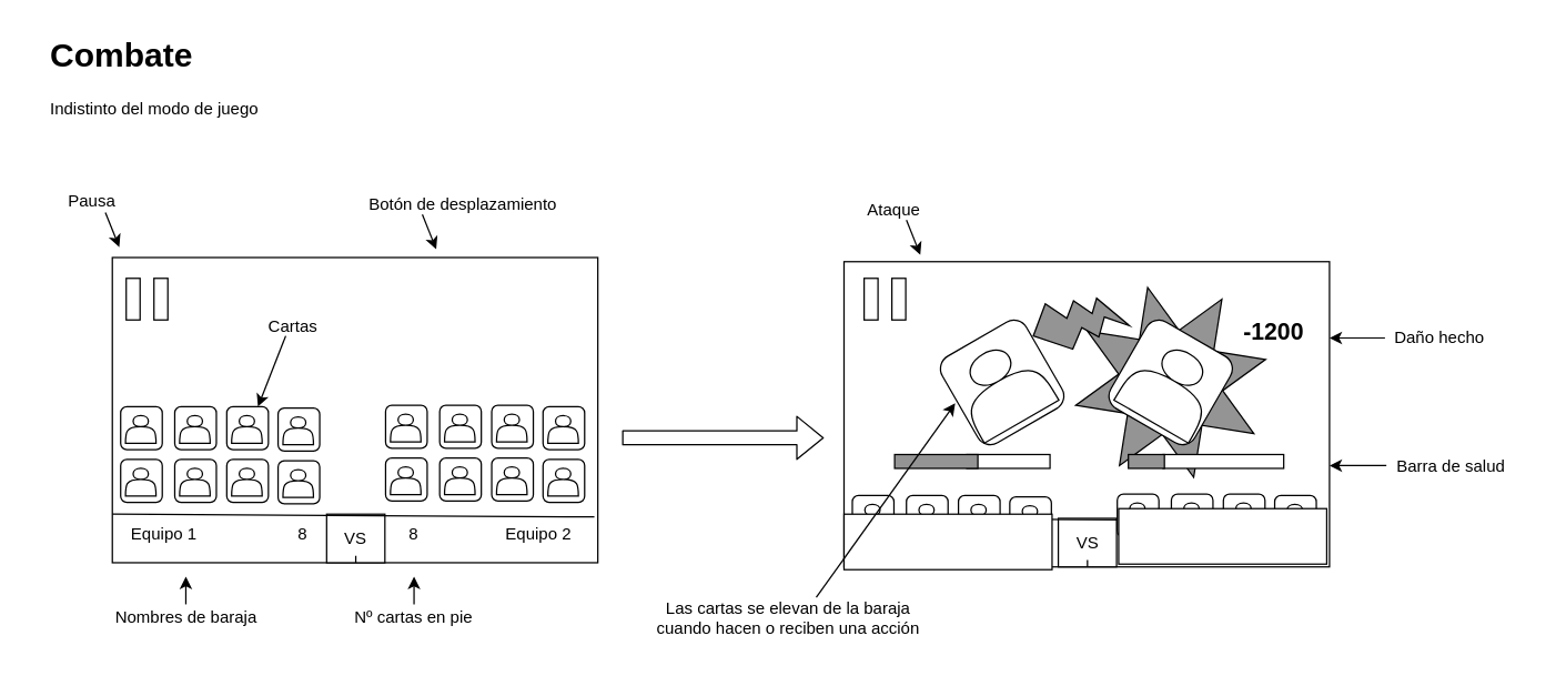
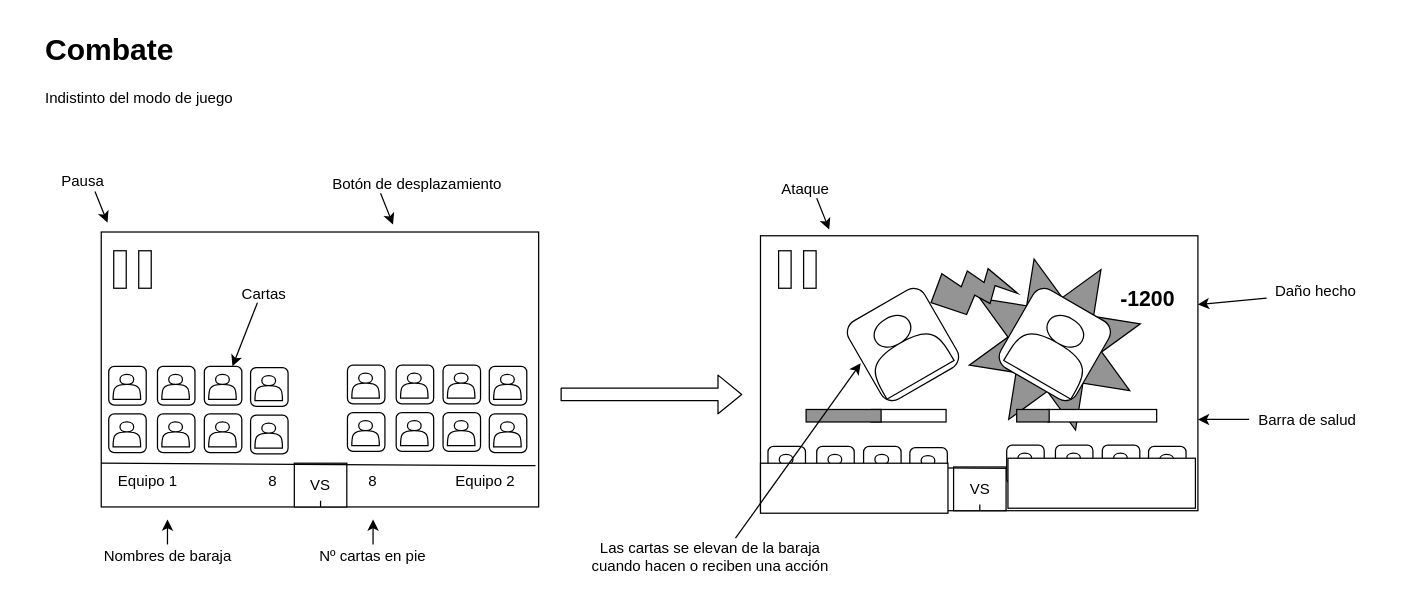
- <mxCell id="99" value="Daño hecho&amp;nbsp;&amp;nbsp;&amp;nbsp;&amp;nbsp;&amp;nbsp;&amp;nbsp;&amp;nbsp;&amp;nbsp;&amp;nbsp; " style="text;html=1;strokeColor=none;fillColor=none;align=center;verticalAlign=middle;whiteSpace=wrap;rounded=0;fontSize=12;direction=south;" vertex="1" parent="1"><mxGeometry x="998" y="223" width="109" height="40" as="geometry" /></mxCell>
+ <mxCell id="99" value="Daño hecho&amp;nbsp;&amp;nbsp;&amp;nbsp;&amp;nbsp;&amp;nbsp;&amp;nbsp;&amp;nbsp;&amp;nbsp;&amp;nbsp; " style="text;html=1;strokeColor=none;fillColor=none;align=center;verticalAlign=middle;whiteSpace=wrap;rounded=0;fontSize=12;direction=south;" vertex="1" parent="1"><mxGeometry x="1013" y="213" width="109" height="40" as="geometry" /></mxCell>
